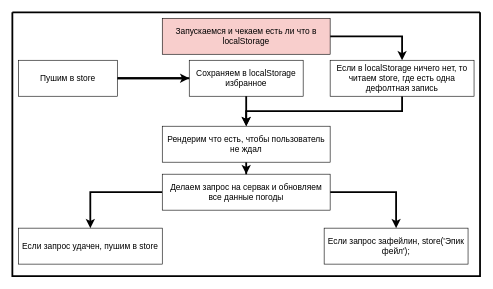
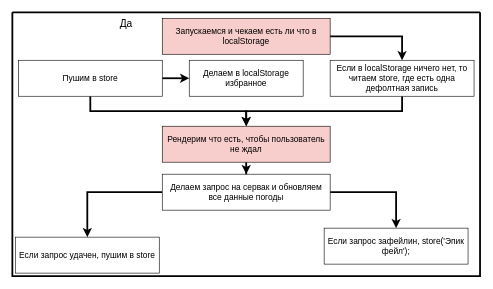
+ <mxCell id="16" value="&lt;font style=&quot;font-size: 17px;&quot; color=&quot;#000000&quot;&gt;Да&lt;/font&gt;" style="text;html=1;align=center;verticalAlign=middle;whiteSpace=wrap;rounded=0;strokeWidth=1;fontSize=14;" parent="1" vertex="1"><mxGeometry x="180" y="30" width="60" height="20" as="geometry" /></mxCell>
- <mxCell id="6" value="&lt;font style=&quot;font-size: 14px;&quot;&gt;Пушим в store&lt;/font&gt;" style="rounded=0;whiteSpace=wrap;html=1;" parent="1" vertex="1"><mxGeometry x="30" y="100" width="165" height="60" as="geometry" /></mxCell>
+ <mxCell id="6" value="&lt;font style=&quot;font-size: 14px;&quot;&gt;Пушим в store&lt;/font&gt;" style="rounded=0;whiteSpace=wrap;html=1;" parent="1" vertex="1"><mxGeometry x="30" y="100" width="240" height="60" as="geometry" /></mxCell>
- <mxCell id="17" value="&lt;font style=&quot;font-size: 14px;&quot;&gt;Сохраняем в localStorage избранное&lt;/font&gt;" style="rounded=0;whiteSpace=wrap;html=1;" vertex="1" parent="1"><mxGeometry x="315" y="100" width="190" height="60" as="geometry" /></mxCell>
+ <mxCell id="17" value="&lt;font style=&quot;font-size: 14px;&quot;&gt;Делаем в localStorage избранное&lt;/font&gt;" style="rounded=0;whiteSpace=wrap;html=1;" vertex="1" parent="1"><mxGeometry x="315" y="100" width="190" height="60" as="geometry" /></mxCell>
- <mxCell id="13" value="Рендерим что есть, чтобы пользователь не ждал" style="rounded=0;whiteSpace=wrap;html=1;strokeWidth=1;fontSize=14;" parent="1" vertex="1"><mxGeometry x="270" y="210" width="280" height="60" as="geometry" /></mxCell>
+ <mxCell id="13" value="Рендерим что есть, чтобы пользователь не ждал" style="rounded=0;whiteSpace=wrap;html=1;strokeWidth=1;fontSize=14;fillColor=#f8cecc;" parent="1" vertex="1"><mxGeometry x="270" y="210" width="280" height="60" as="geometry" /></mxCell>
- <mxCell id="14" value="Если запрос удачен, пушим в store" style="rounded=0;whiteSpace=wrap;html=1;strokeWidth=1;fontSize=14;" parent="1" vertex="1"><mxGeometry x="30" y="380" width="240" height="60" as="geometry" /></mxCell>
+ <mxCell id="14" value="Если запрос удачен, пушим в store" style="rounded=0;whiteSpace=wrap;html=1;strokeWidth=1;fontSize=14;" parent="1" vertex="1"><mxGeometry x="25" y="395" width="240" height="60" as="geometry" /></mxCell>
